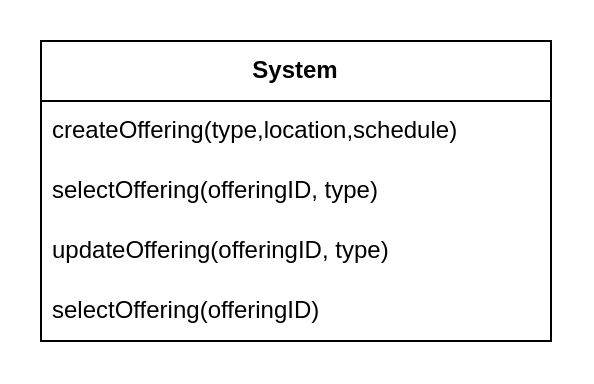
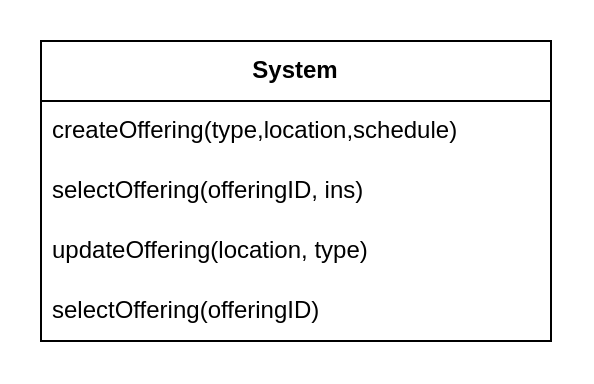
- <mxCell id="4" value="&lt;span style=&quot;text-align: center; text-wrap: nowrap;&quot;&gt;selectOffering(offeringID, type)&lt;/span&gt;" style="text;strokeColor=none;fillColor=none;align=left;verticalAlign=middle;spacingLeft=4;spacingRight=4;overflow=hidden;points=[[0,0.5],[1,0.5]];portConstraint=eastwest;rotatable=0;whiteSpace=wrap;html=1;" vertex="1" parent="2"><mxGeometry y="60" width="255" height="30" as="geometry" /></mxCell>
+ <mxCell id="4" value="&lt;span style=&quot;text-align: center; text-wrap: nowrap;&quot;&gt;selectOffering(offeringID, ins)&lt;/span&gt;" style="text;strokeColor=none;fillColor=none;align=left;verticalAlign=middle;spacingLeft=4;spacingRight=4;overflow=hidden;points=[[0,0.5],[1,0.5]];portConstraint=eastwest;rotatable=0;whiteSpace=wrap;html=1;" vertex="1" parent="2"><mxGeometry y="60" width="255" height="30" as="geometry" /></mxCell>
- <mxCell id="5" value="&lt;span style=&quot;text-align: center; text-wrap: nowrap;&quot;&gt;updateOffering(offeringID, type)&lt;/span&gt;" style="text;strokeColor=none;fillColor=none;align=left;verticalAlign=middle;spacingLeft=4;spacingRight=4;overflow=hidden;points=[[0,0.5],[1,0.5]];portConstraint=eastwest;rotatable=0;whiteSpace=wrap;html=1;" vertex="1" parent="2"><mxGeometry y="90" width="255" height="30" as="geometry" /></mxCell>
+ <mxCell id="5" value="&lt;span style=&quot;text-align: center; text-wrap: nowrap;&quot;&gt;updateOffering(location, type)&lt;/span&gt;" style="text;strokeColor=none;fillColor=none;align=left;verticalAlign=middle;spacingLeft=4;spacingRight=4;overflow=hidden;points=[[0,0.5],[1,0.5]];portConstraint=eastwest;rotatable=0;whiteSpace=wrap;html=1;" vertex="1" parent="2"><mxGeometry y="90" width="255" height="30" as="geometry" /></mxCell>
